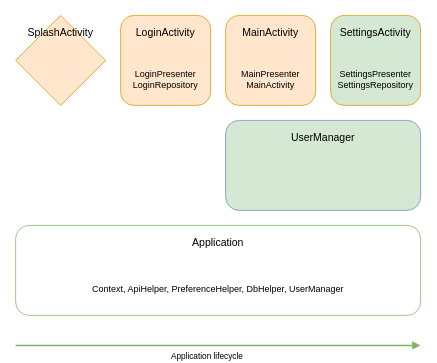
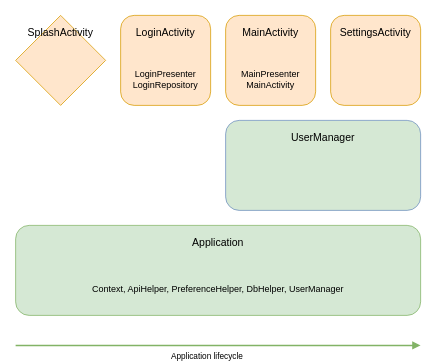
- <mxCell id="12" value="SettingsActivity" style="rounded=1;whiteSpace=wrap;html=1;fontSize=14;glass=0;strokeWidth=1;shadow=0;verticalAlign=top;spacing=10;fillColor=#d5e8d4;strokeColor=#d79b00;" parent="11" vertex="1"><mxGeometry width="120" height="120" as="geometry" /></mxCell>
+ <mxCell id="12" value="SettingsActivity" style="rounded=1;whiteSpace=wrap;html=1;fontSize=14;glass=0;strokeWidth=1;shadow=0;verticalAlign=top;spacing=10;fillColor=#ffe6cc;strokeColor=#d79b00;" parent="11" vertex="1"><mxGeometry width="120" height="120" as="geometry" /></mxCell>
- <mxCell id="13" value="&lt;div&gt;SettingsPresenter&lt;/div&gt;&lt;div&gt;SettingsRepository&lt;br&gt;&lt;/div&gt;" style="rounded=0;whiteSpace=wrap;html=1;fillColor=none;strokeColor=none;" parent="11" vertex="1"><mxGeometry y="70" width="120" height="30" as="geometry" /></mxCell>
- <mxCell id="9" value="Application" style="rounded=1;whiteSpace=wrap;html=1;fontSize=14;glass=0;strokeWidth=1;shadow=0;verticalAlign=top;spacing=10;fillColor=#ffffff;strokeColor=#82b366;" parent="8" vertex="1"><mxGeometry width="540" height="120" as="geometry" /></mxCell>
+ <mxCell id="9" value="Application" style="rounded=1;whiteSpace=wrap;html=1;fontSize=14;glass=0;strokeWidth=1;shadow=0;verticalAlign=top;spacing=10;fillColor=#d5e8d4;strokeColor=#82b366;" parent="8" vertex="1"><mxGeometry width="540" height="120" as="geometry" /></mxCell>
